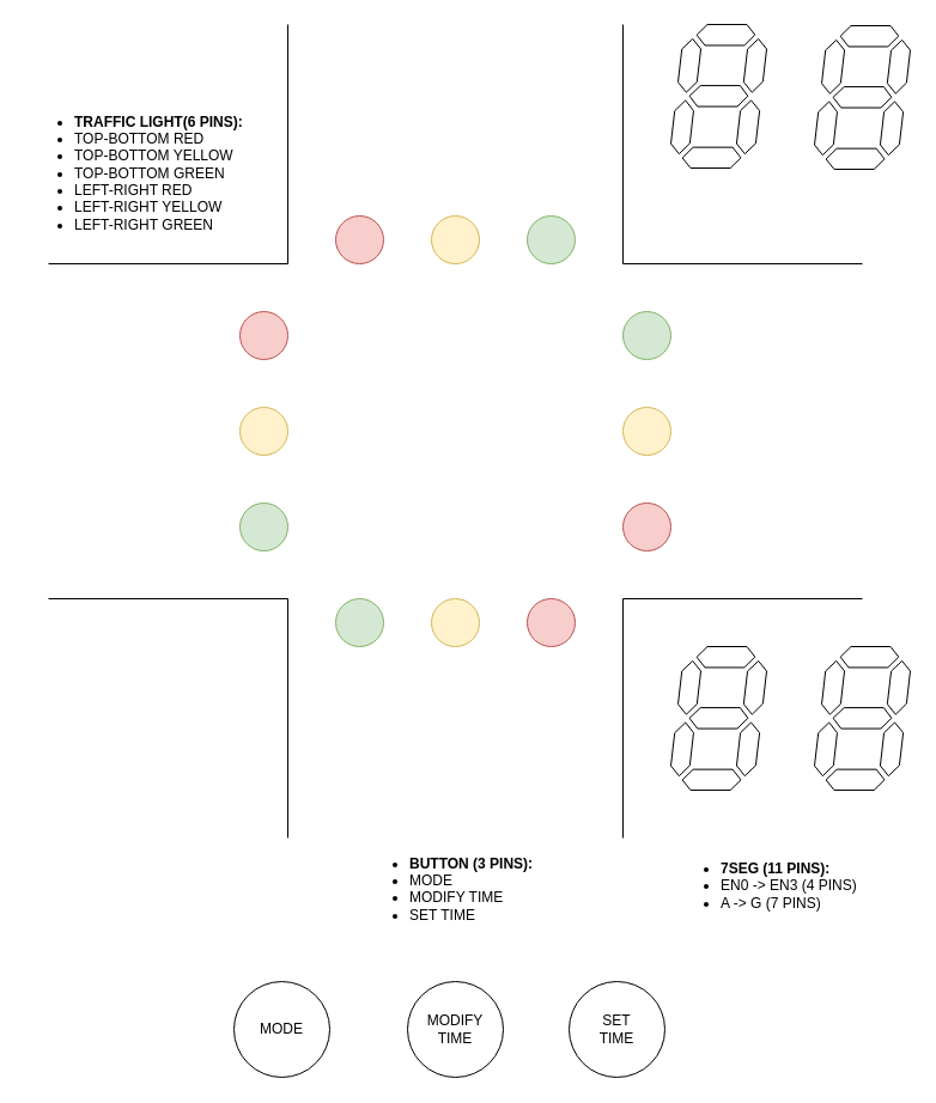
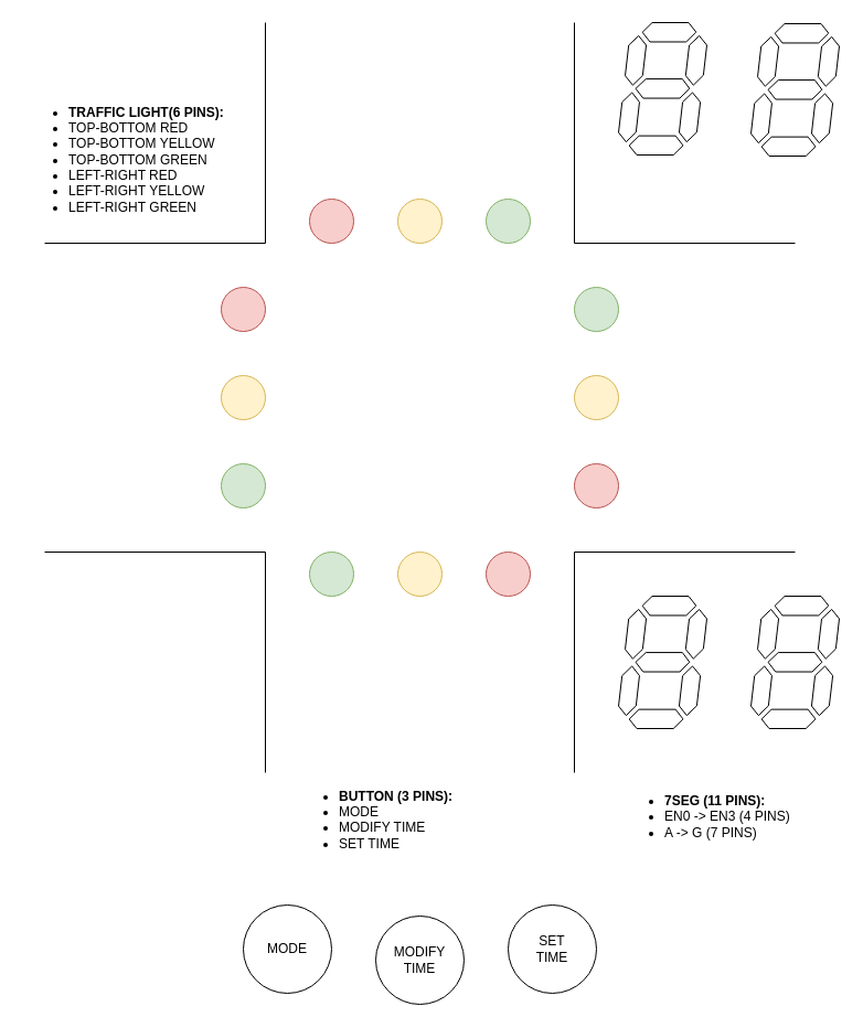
- <mxCell id="19" value="&lt;ul&gt;&lt;li&gt;&lt;b&gt;BUTTON (3 PINS):&lt;/b&gt;&lt;/li&gt;&lt;li&gt;MODE&lt;/li&gt;&lt;li&gt;MODIFY TIME&lt;/li&gt;&lt;li&gt;SET TIME&lt;/li&gt;&lt;/ul&gt;" style="text;strokeColor=none;fillColor=none;html=1;whiteSpace=wrap;verticalAlign=middle;overflow=hidden;" vertex="1" parent="1"><mxGeometry x="300" y="700" width="160" height="80" as="geometry" /></mxCell>
+ <mxCell id="19" value="&lt;ul&gt;&lt;li&gt;&lt;b&gt;BUTTON (3 PINS):&lt;/b&gt;&lt;/li&gt;&lt;li&gt;MODE&lt;/li&gt;&lt;li&gt;MODIFY TIME&lt;/li&gt;&lt;li&gt;SET TIME&lt;/li&gt;&lt;/ul&gt;" style="text;strokeColor=none;fillColor=none;html=1;whiteSpace=wrap;verticalAlign=middle;overflow=hidden;" vertex="1" parent="1"><mxGeometry x="265" y="700" width="160" height="80" as="geometry" /></mxCell>
- <mxCell id="22" value="MODE" style="ellipse;whiteSpace=wrap;html=1;aspect=fixed;" vertex="1" parent="1"><mxGeometry x="195" y="820" width="80" height="80" as="geometry" /></mxCell>
+ <mxCell id="22" value="MODE" style="ellipse;whiteSpace=wrap;html=1;aspect=fixed;" vertex="1" parent="1"><mxGeometry x="220" y="820" width="80" height="80" as="geometry" /></mxCell>
- <mxCell id="21" value="MODIFY&lt;div&gt;TIME&lt;/div&gt;" style="ellipse;whiteSpace=wrap;html=1;aspect=fixed;" vertex="1" parent="1"><mxGeometry x="340" y="820" width="80" height="80" as="geometry" /></mxCell>
+ <mxCell id="21" value="MODIFY&lt;div&gt;TIME&lt;/div&gt;" style="ellipse;whiteSpace=wrap;html=1;aspect=fixed;" vertex="1" parent="1"><mxGeometry x="340" y="830" width="80" height="80" as="geometry" /></mxCell>
- <mxCell id="23" value="SET&lt;div&gt;TIME&lt;/div&gt;" style="ellipse;whiteSpace=wrap;html=1;aspect=fixed;" vertex="1" parent="1"><mxGeometry x="475" y="820" width="80" height="80" as="geometry" /></mxCell>
+ <mxCell id="23" value="SET&lt;div&gt;TIME&lt;/div&gt;" style="ellipse;whiteSpace=wrap;html=1;aspect=fixed;" vertex="1" parent="1"><mxGeometry x="460" y="820" width="80" height="80" as="geometry" /></mxCell>
